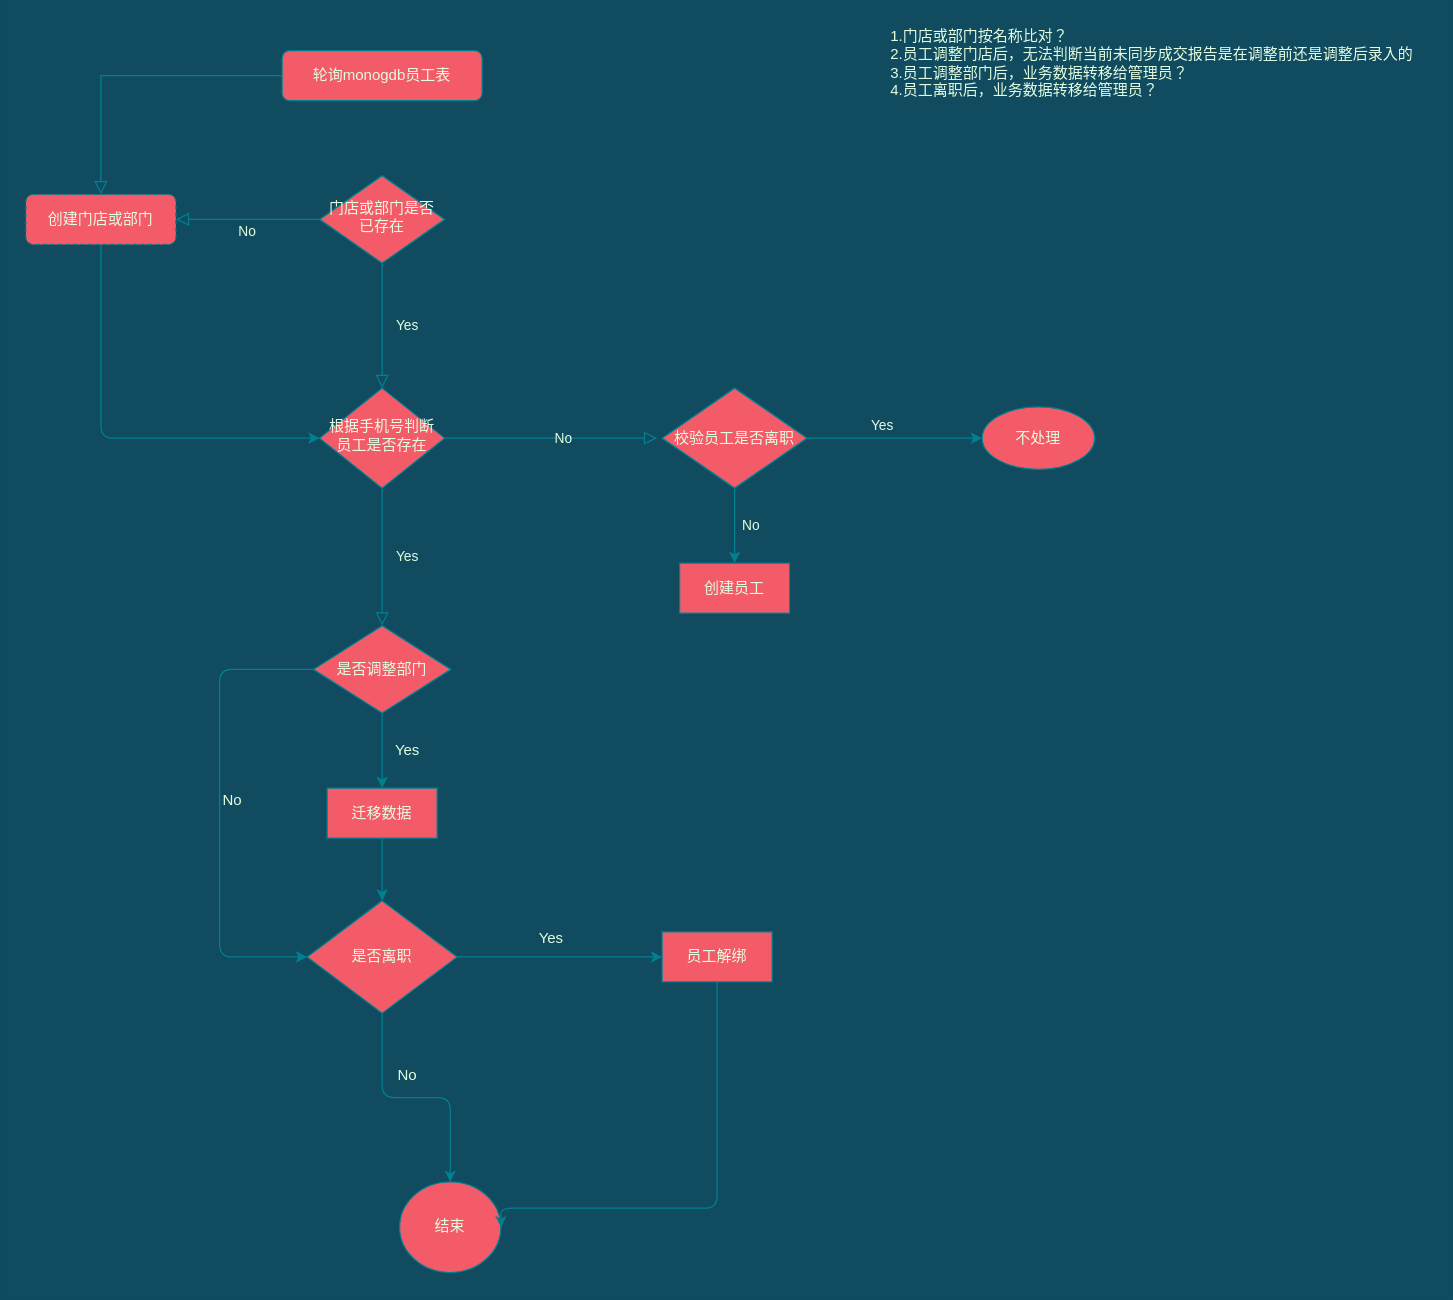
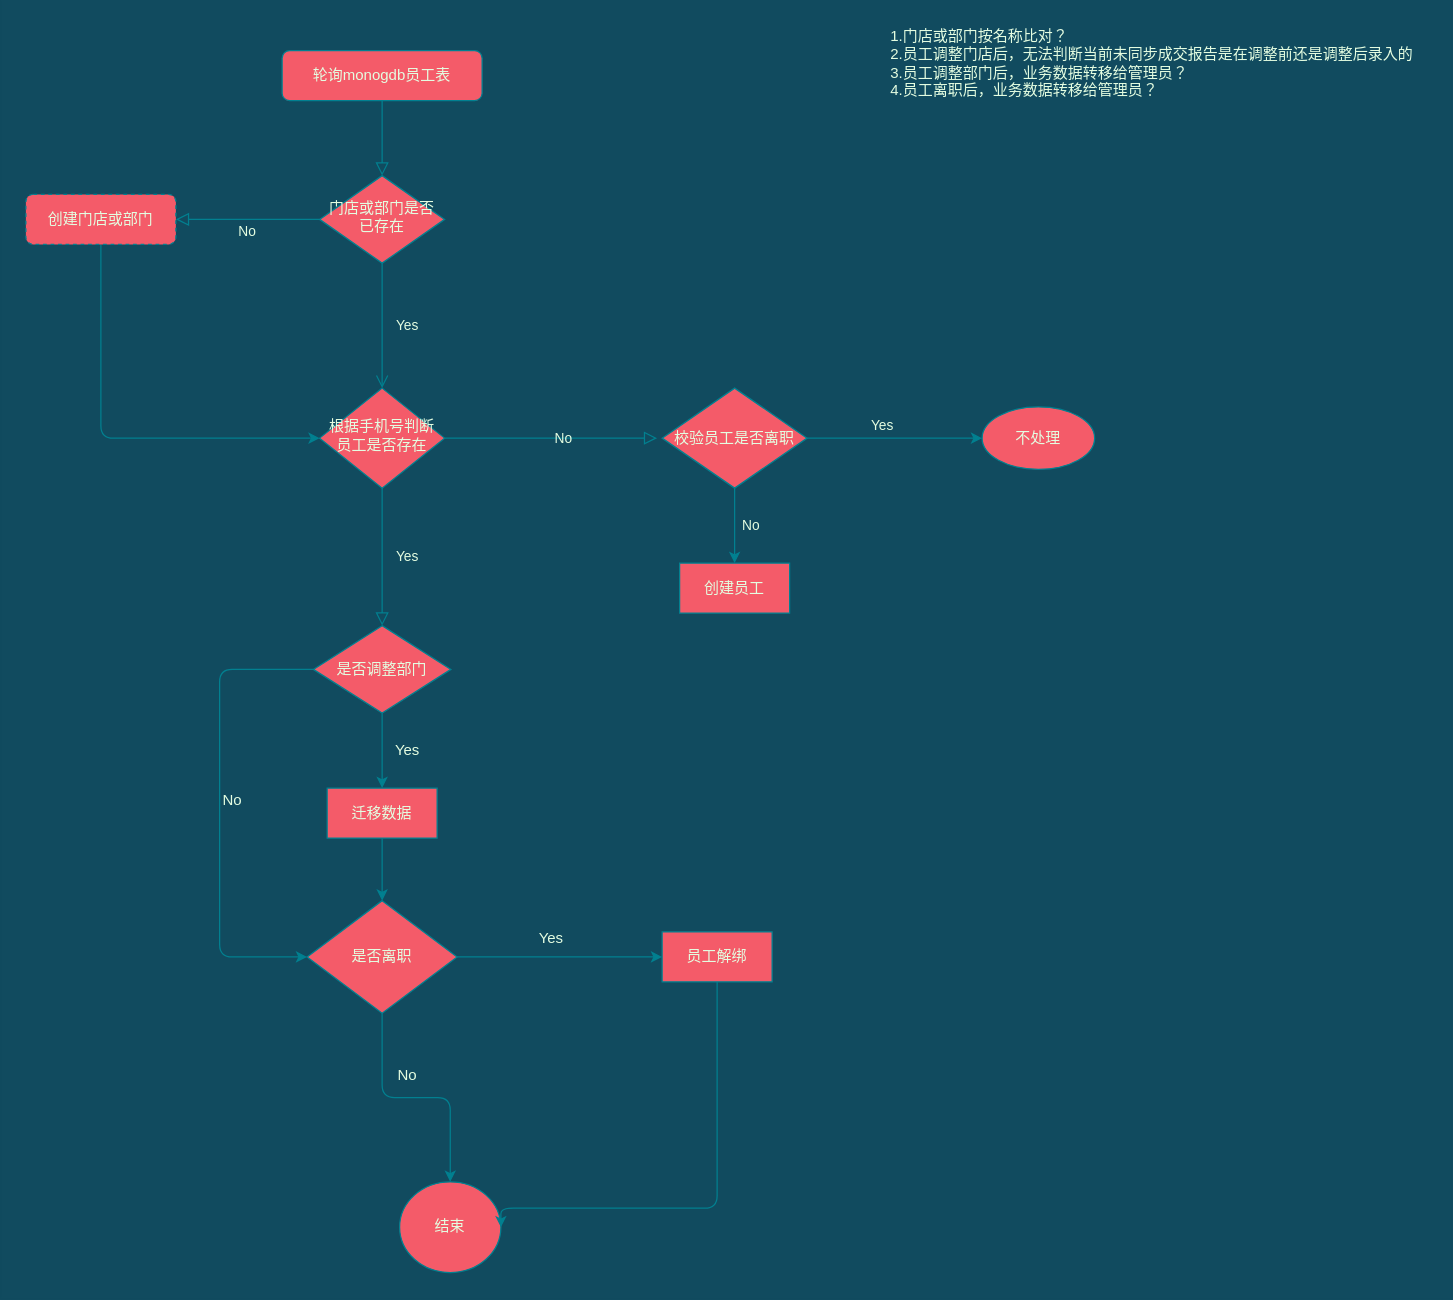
- <mxCell id="2" value="" style="rounded=0;html=1;jettySize=auto;orthogonalLoop=1;fontSize=11;endArrow=block;endFill=0;endSize=8;strokeWidth=1;shadow=0;labelBackgroundColor=none;edgeStyle=orthogonalEdgeStyle;strokeColor=#028090;fontColor=#E4FDE1;" parent="1" source="3" target="8" edge="1"><mxGeometry relative="1" as="geometry" /></mxCell>
+ <mxCell id="2" value="" style="rounded=0;html=1;jettySize=auto;orthogonalLoop=1;fontSize=11;endArrow=block;endFill=0;endSize=8;strokeWidth=1;shadow=0;labelBackgroundColor=none;edgeStyle=orthogonalEdgeStyle;strokeColor=#028090;fontColor=#E4FDE1;" parent="1" source="3" target="6" edge="1"><mxGeometry relative="1" as="geometry" /></mxCell>
- <mxCell id="4" value="Yes" style="rounded=0;html=1;jettySize=auto;orthogonalLoop=1;fontSize=11;endArrow=block;endFill=0;endSize=8;strokeWidth=1;shadow=0;labelBackgroundColor=none;edgeStyle=orthogonalEdgeStyle;strokeColor=#028090;fontColor=#E4FDE1;" parent="1" source="6" target="11" edge="1"><mxGeometry y="20" relative="1" as="geometry"><mxPoint as="offset" /></mxGeometry></mxCell>
+ <mxCell id="4" value="Yes" style="rounded=0;html=1;jettySize=auto;orthogonalLoop=1;fontSize=11;endArrow=open;endFill=0;endSize=8;strokeWidth=1;shadow=0;labelBackgroundColor=none;edgeStyle=orthogonalEdgeStyle;strokeColor=#028090;fontColor=#E4FDE1;" parent="1" source="6" target="11" edge="1"><mxGeometry y="20" relative="1" as="geometry"><mxPoint as="offset" /></mxGeometry></mxCell>
